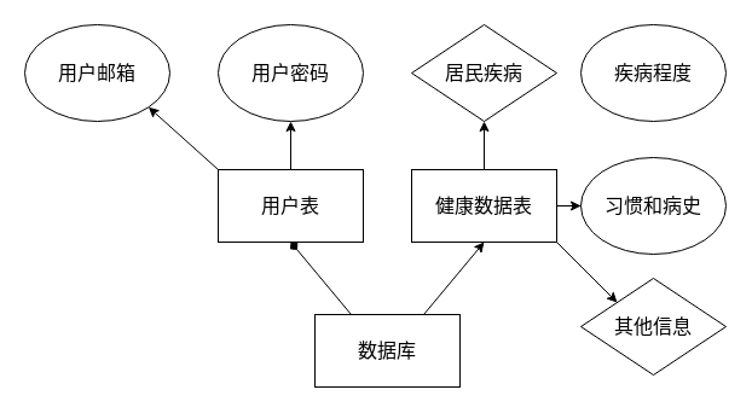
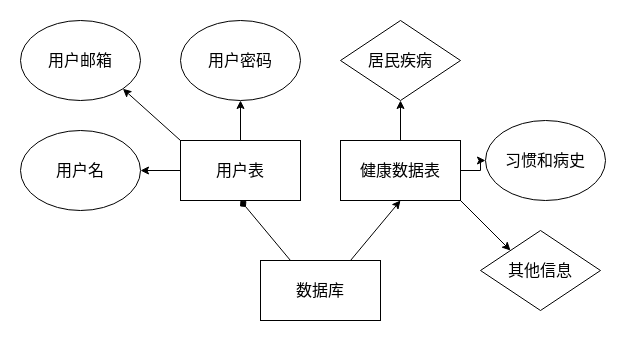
- <mxCell id="16" value="&lt;font face=&quot;宋体&quot;&gt;&lt;font style=&quot;font-size: 16px;&quot;&gt;疾病程度&lt;/font&gt;&lt;br&gt;&lt;/font&gt;" style="ellipse;whiteSpace=wrap;html=1;" vertex="1" parent="1"><mxGeometry x="480" y="20" width="120" height="80" as="geometry" /></mxCell>
+ <mxCell id="5" value="&lt;font face=&quot;宋体&quot;&gt;&lt;font style=&quot;font-size: 16px;&quot;&gt;用户名&lt;/font&gt;&lt;br&gt;&lt;/font&gt;" style="ellipse;whiteSpace=wrap;html=1;" vertex="1" parent="1"><mxGeometry x="20" y="130" width="120" height="80" as="geometry" /></mxCell>
+ <mxCell id="7" value="" style="edgeStyle=orthogonalEdgeStyle;rounded=0;orthogonalLoop=1;jettySize=auto;html=1;" edge="1" parent="1" source="9" target="5"><mxGeometry relative="1" as="geometry" /></mxCell>
- <mxCell id="17" value="&lt;font face=&quot;宋体&quot;&gt;&lt;font style=&quot;font-size: 16px;&quot;&gt;习惯和病史&lt;/font&gt;&lt;br&gt;&lt;/font&gt;" style="ellipse;whiteSpace=wrap;html=1;" vertex="1" parent="1"><mxGeometry x="480" y="130" width="120" height="80" as="geometry" /></mxCell>
+ <mxCell id="17" value="&lt;font face=&quot;宋体&quot;&gt;&lt;font style=&quot;font-size: 16px;&quot;&gt;习惯和病史&lt;/font&gt;&lt;br&gt;&lt;/font&gt;" style="ellipse;whiteSpace=wrap;html=1;" vertex="1" parent="1"><mxGeometry x="485" y="120" width="120" height="80" as="geometry" /></mxCell>
